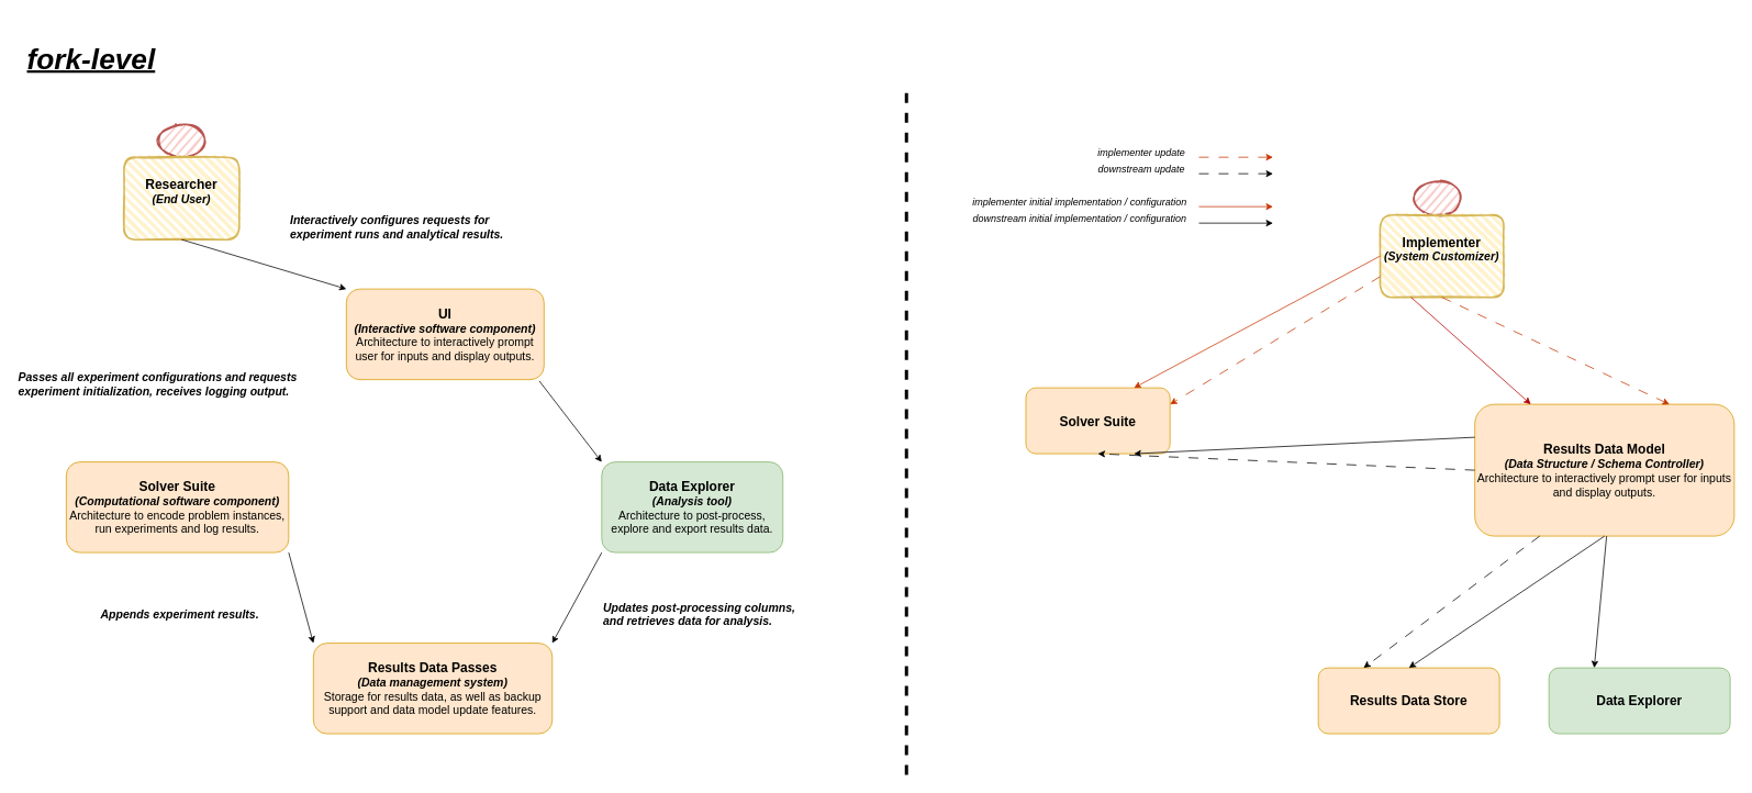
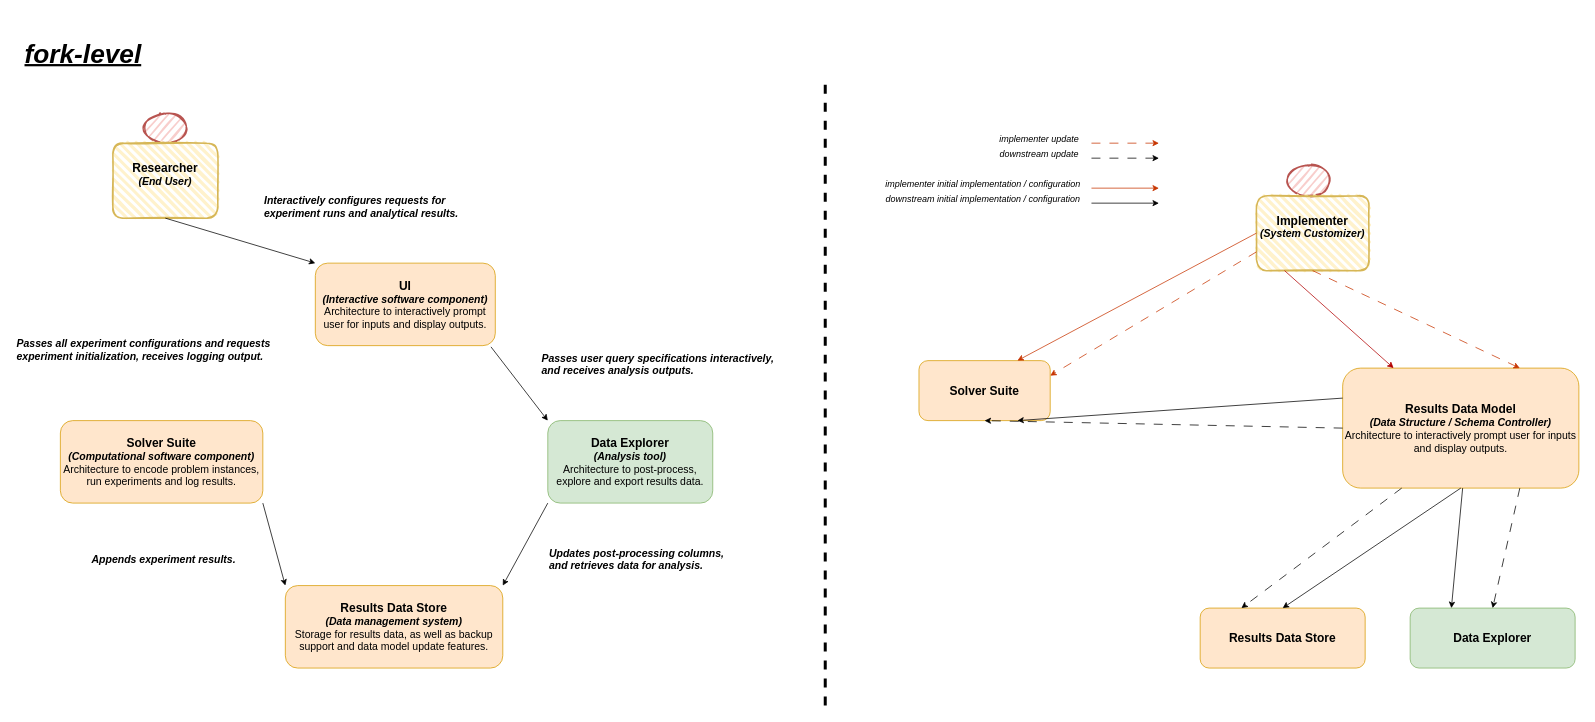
+ <mxCell id="9" value="Passes user query specifications interactively,&amp;nbsp;&lt;div&gt;and receives analysis outputs.&lt;/div&gt;" style="text;html=1;align=left;verticalAlign=middle;resizable=0;points=[];autosize=1;strokeColor=none;fillColor=none;fontSize=14;fontStyle=3" parent="1" vertex="1"><mxGeometry x="720" y="460" width="310" height="50" as="geometry" /></mxCell>
- <mxCell id="21" value="&lt;div&gt;&lt;font size=&quot;3&quot;&gt;&lt;br&gt;&lt;/font&gt;&lt;/div&gt;&lt;div&gt;&lt;font size=&quot;3&quot;&gt;Solver Suite&lt;/font&gt;&lt;/div&gt;&lt;div&gt;&lt;br&gt;&lt;/div&gt;" style="rounded=1;whiteSpace=wrap;html=1;fillColor=#ffe6cc;strokeColor=#d79b00;fontSize=14;fontStyle=1;fillStyle=auto;" parent="1" vertex="1"><mxGeometry x="1245" y="470" width="175" height="80" as="geometry" /></mxCell>
+ <mxCell id="21" value="&lt;div&gt;&lt;font size=&quot;3&quot;&gt;&lt;br&gt;&lt;/font&gt;&lt;/div&gt;&lt;div&gt;&lt;font size=&quot;3&quot;&gt;Solver Suite&lt;/font&gt;&lt;/div&gt;&lt;div&gt;&lt;br&gt;&lt;/div&gt;" style="rounded=1;whiteSpace=wrap;html=1;fillColor=#ffe6cc;strokeColor=#d79b00;fontSize=14;fontStyle=1;fillStyle=auto;" parent="1" vertex="1"><mxGeometry x="1225" y="480" width="175" height="80" as="geometry" /></mxCell>
+ <mxCell id="41" value="" style="endArrow=classic;html=1;rounded=0;entryX=0.5;entryY=0;entryDx=0;entryDy=0;exitX=0.75;exitY=1;exitDx=0;exitDy=0;dashed=1;dashPattern=12 12;" parent="1" source="19" target="18" edge="1"><mxGeometry width="50" height="50" relative="1" as="geometry"><mxPoint x="1825" y="690" as="sourcePoint" /><mxPoint x="1555" y="590" as="targetPoint" /></mxGeometry></mxCell>
- <mxCell id="7" value="&lt;div&gt;&lt;font size=&quot;3&quot;&gt;Results Data Passes&lt;/font&gt;&lt;/div&gt;&lt;div&gt;&lt;i&gt;(Data management system)&lt;/i&gt;&lt;/div&gt;&lt;div&gt;&lt;span style=&quot;font-weight: normal;&quot;&gt;Storage for results data, as well as backup support and data model update features.&lt;/span&gt;&lt;br&gt;&lt;/div&gt;" style="rounded=1;whiteSpace=wrap;html=1;fillColor=#ffe6cc;strokeColor=#d79b00;fontSize=14;fontStyle=1" parent="1" vertex="1"><mxGeometry x="380" y="780" width="290" height="110" as="geometry" /></mxCell>
+ <mxCell id="7" value="&lt;div&gt;&lt;font size=&quot;3&quot;&gt;Results Data Store&lt;/font&gt;&lt;/div&gt;&lt;div&gt;&lt;i&gt;(Data management system)&lt;/i&gt;&lt;/div&gt;&lt;div&gt;&lt;span style=&quot;font-weight: normal;&quot;&gt;Storage for results data, as well as backup support and data model update features.&lt;/span&gt;&lt;br&gt;&lt;/div&gt;" style="rounded=1;whiteSpace=wrap;html=1;fillColor=#ffe6cc;strokeColor=#d79b00;fontSize=14;fontStyle=1" parent="1" vertex="1"><mxGeometry x="380" y="780" width="290" height="110" as="geometry" /></mxCell>
